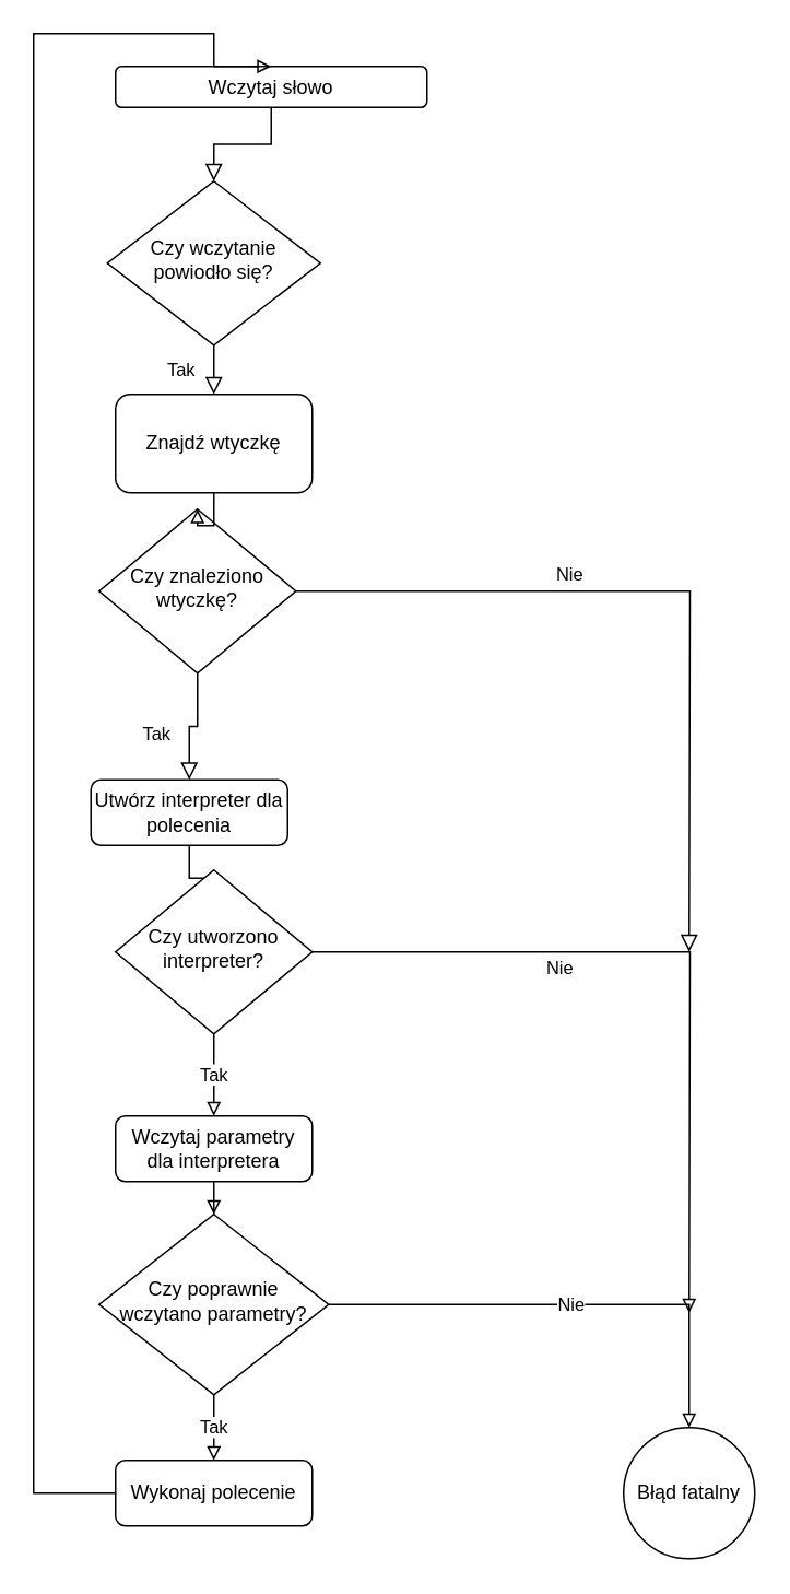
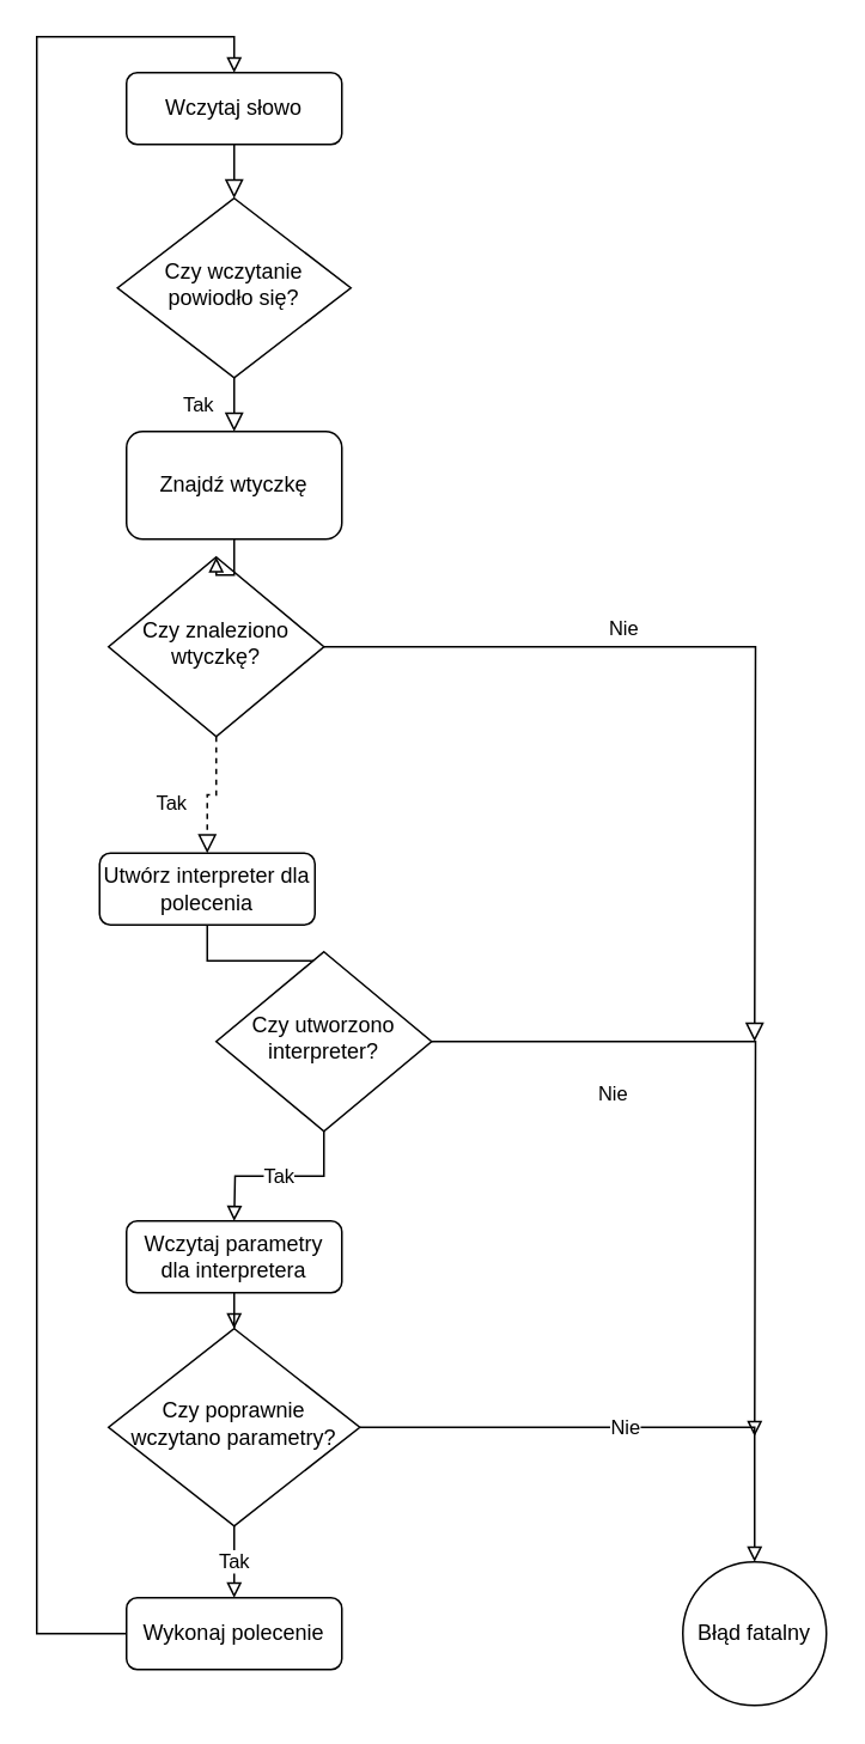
- <mxCell id="3" value="Wczytaj słowo" style="rounded=1;whiteSpace=wrap;html=1;fontSize=12;glass=0;strokeWidth=1;shadow=0;" parent="1" vertex="1"><mxGeometry x="70" y="40" width="190" height="25" as="geometry" /></mxCell>
+ <mxCell id="3" value="Wczytaj słowo" style="rounded=1;whiteSpace=wrap;html=1;fontSize=12;glass=0;strokeWidth=1;shadow=0;" parent="1" vertex="1"><mxGeometry x="70" y="40" width="120" height="40" as="geometry" /></mxCell>
- <mxCell id="6" value="&lt;div&gt;Tak&lt;/div&gt;" style="rounded=0;html=1;jettySize=auto;orthogonalLoop=1;fontSize=11;endArrow=block;endFill=0;endSize=8;strokeWidth=1;shadow=0;labelBackgroundColor=none;edgeStyle=orthogonalEdgeStyle;strokeColor=default;fontColor=default;" parent="1" source="8" target="10" edge="1"><mxGeometry x="0.2" y="-20" relative="1" as="geometry"><mxPoint as="offset" /></mxGeometry></mxCell>
+ <mxCell id="6" value="&lt;div&gt;Tak&lt;/div&gt;" style="rounded=0;html=1;jettySize=auto;orthogonalLoop=1;fontSize=11;endArrow=block;endFill=0;endSize=8;strokeWidth=1;shadow=0;labelBackgroundColor=none;edgeStyle=orthogonalEdgeStyle;strokeColor=default;fontColor=default;dashed=1;" parent="1" source="8" target="10" edge="1"><mxGeometry x="0.2" y="-20" relative="1" as="geometry"><mxPoint as="offset" /></mxGeometry></mxCell>
- <mxCell id="16" value="Czy utworzono interpreter?" style="rhombus;whiteSpace=wrap;html=1;shadow=0;fontFamily=Helvetica;fontSize=12;align=center;strokeWidth=1;spacing=6;spacingTop=-4;fillColor=default;strokeColor=default;fontColor=default;" vertex="1" parent="1"><mxGeometry x="70" y="530" width="120" height="100" as="geometry" /></mxCell>
+ <mxCell id="16" value="Czy utworzono interpreter?" style="rhombus;whiteSpace=wrap;html=1;shadow=0;fontFamily=Helvetica;fontSize=12;align=center;strokeWidth=1;spacing=6;spacingTop=-4;fillColor=default;strokeColor=default;fontColor=default;" vertex="1" parent="1"><mxGeometry x="120" y="530" width="120" height="100" as="geometry" /></mxCell>
